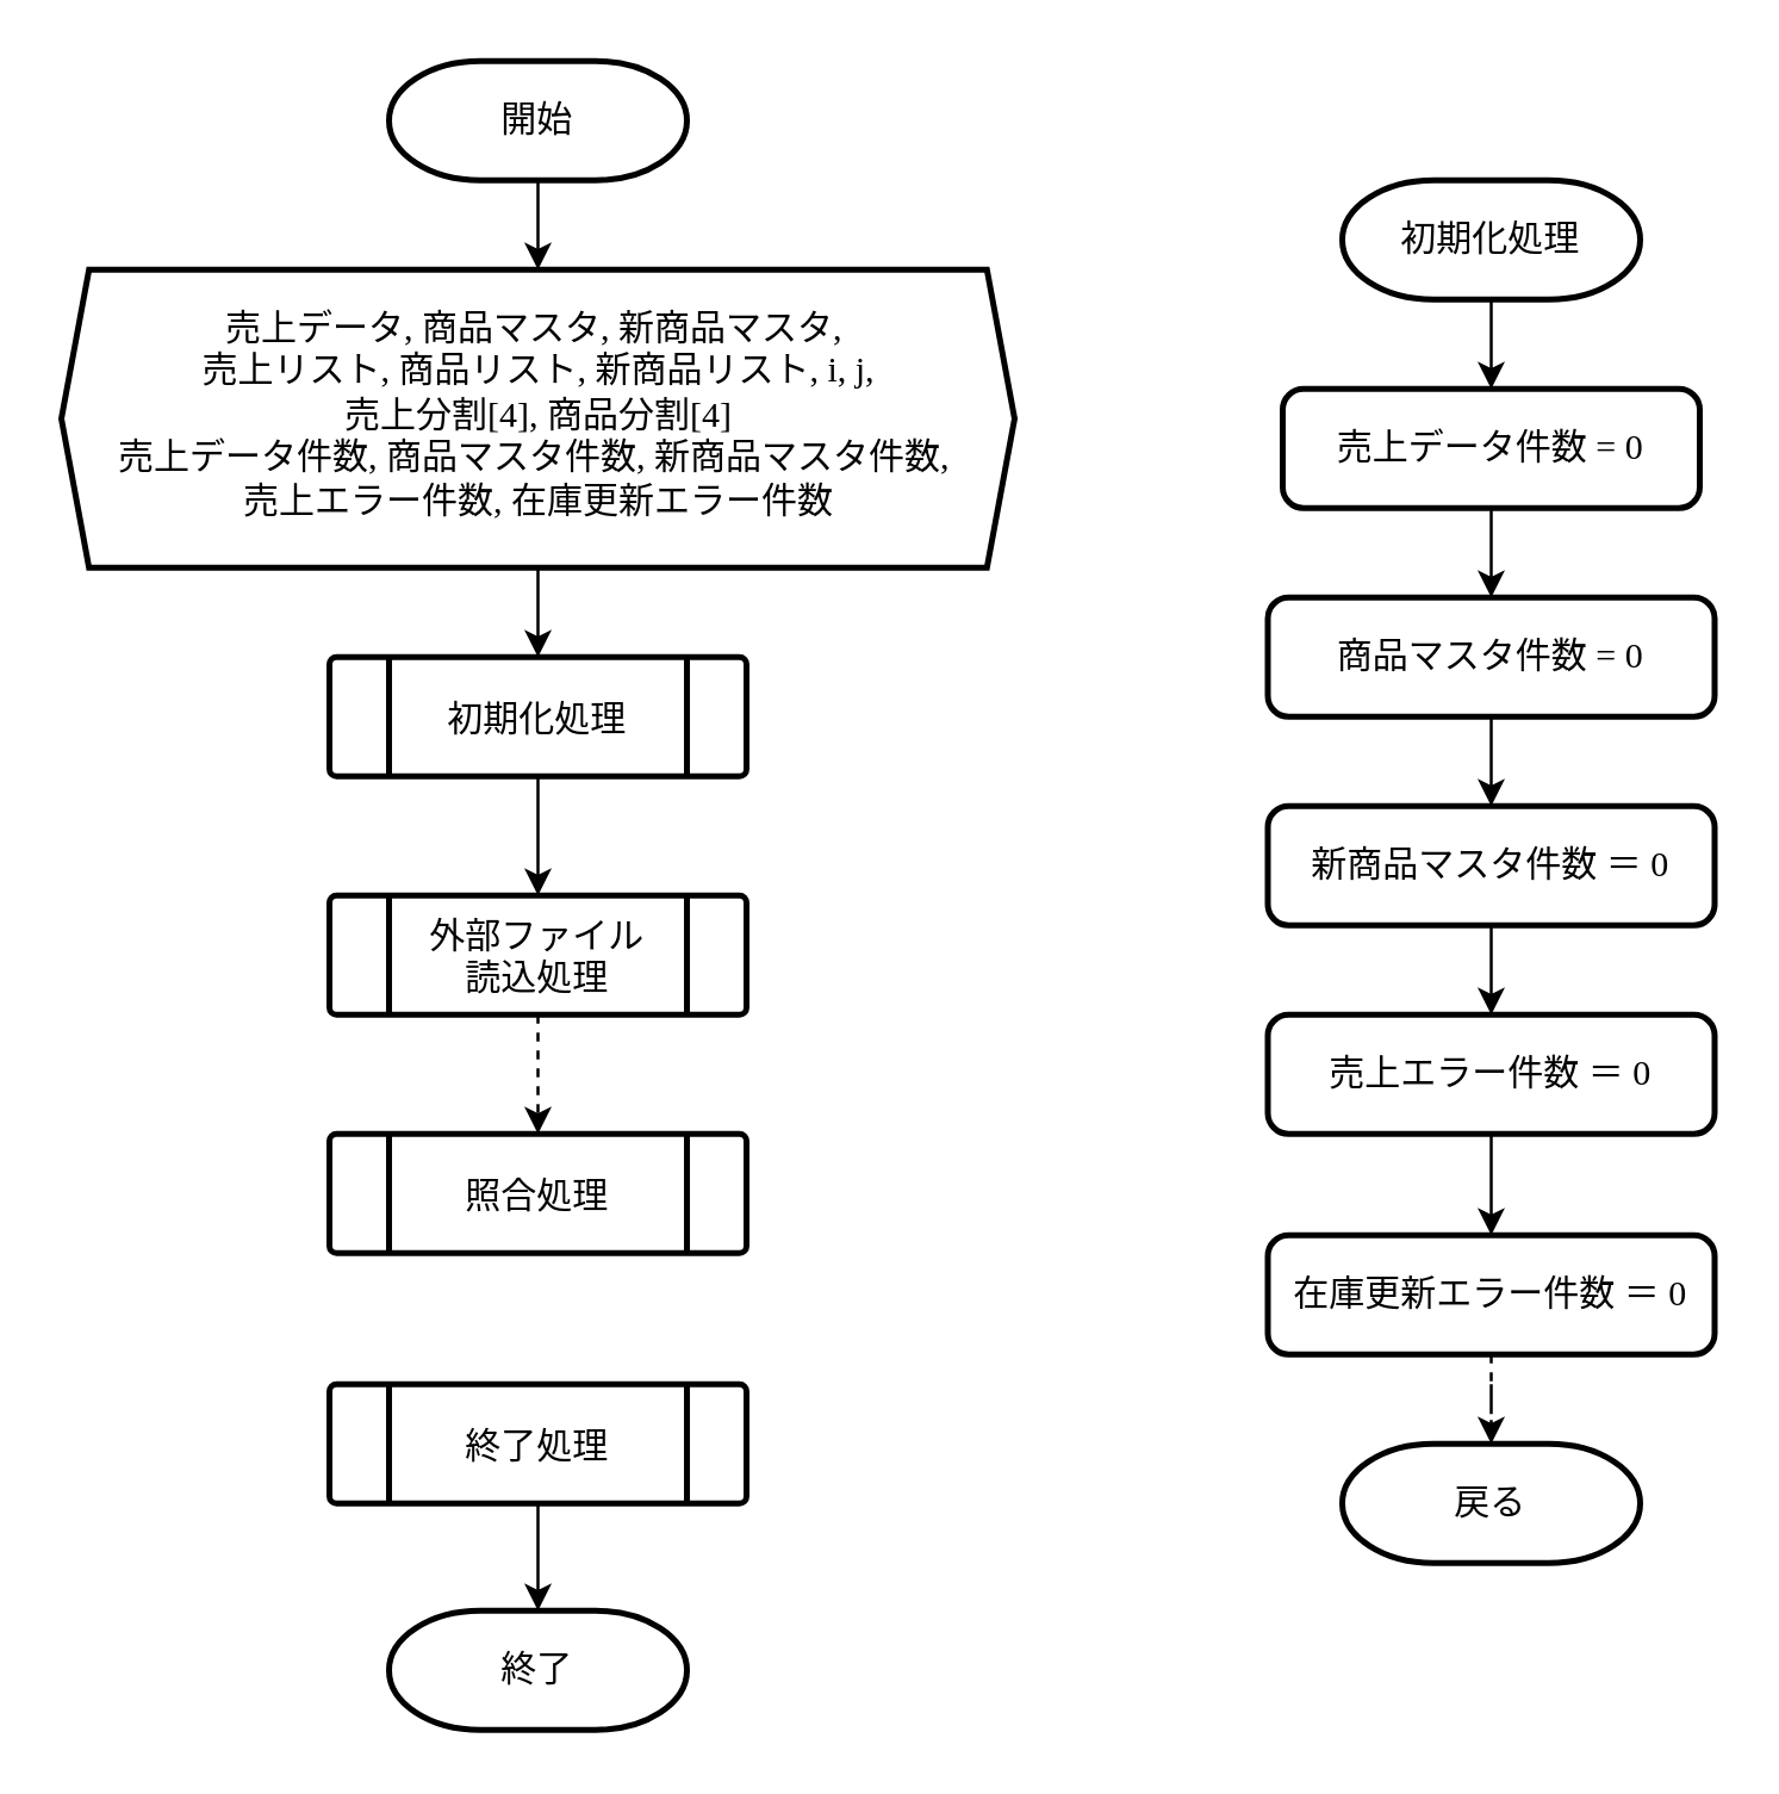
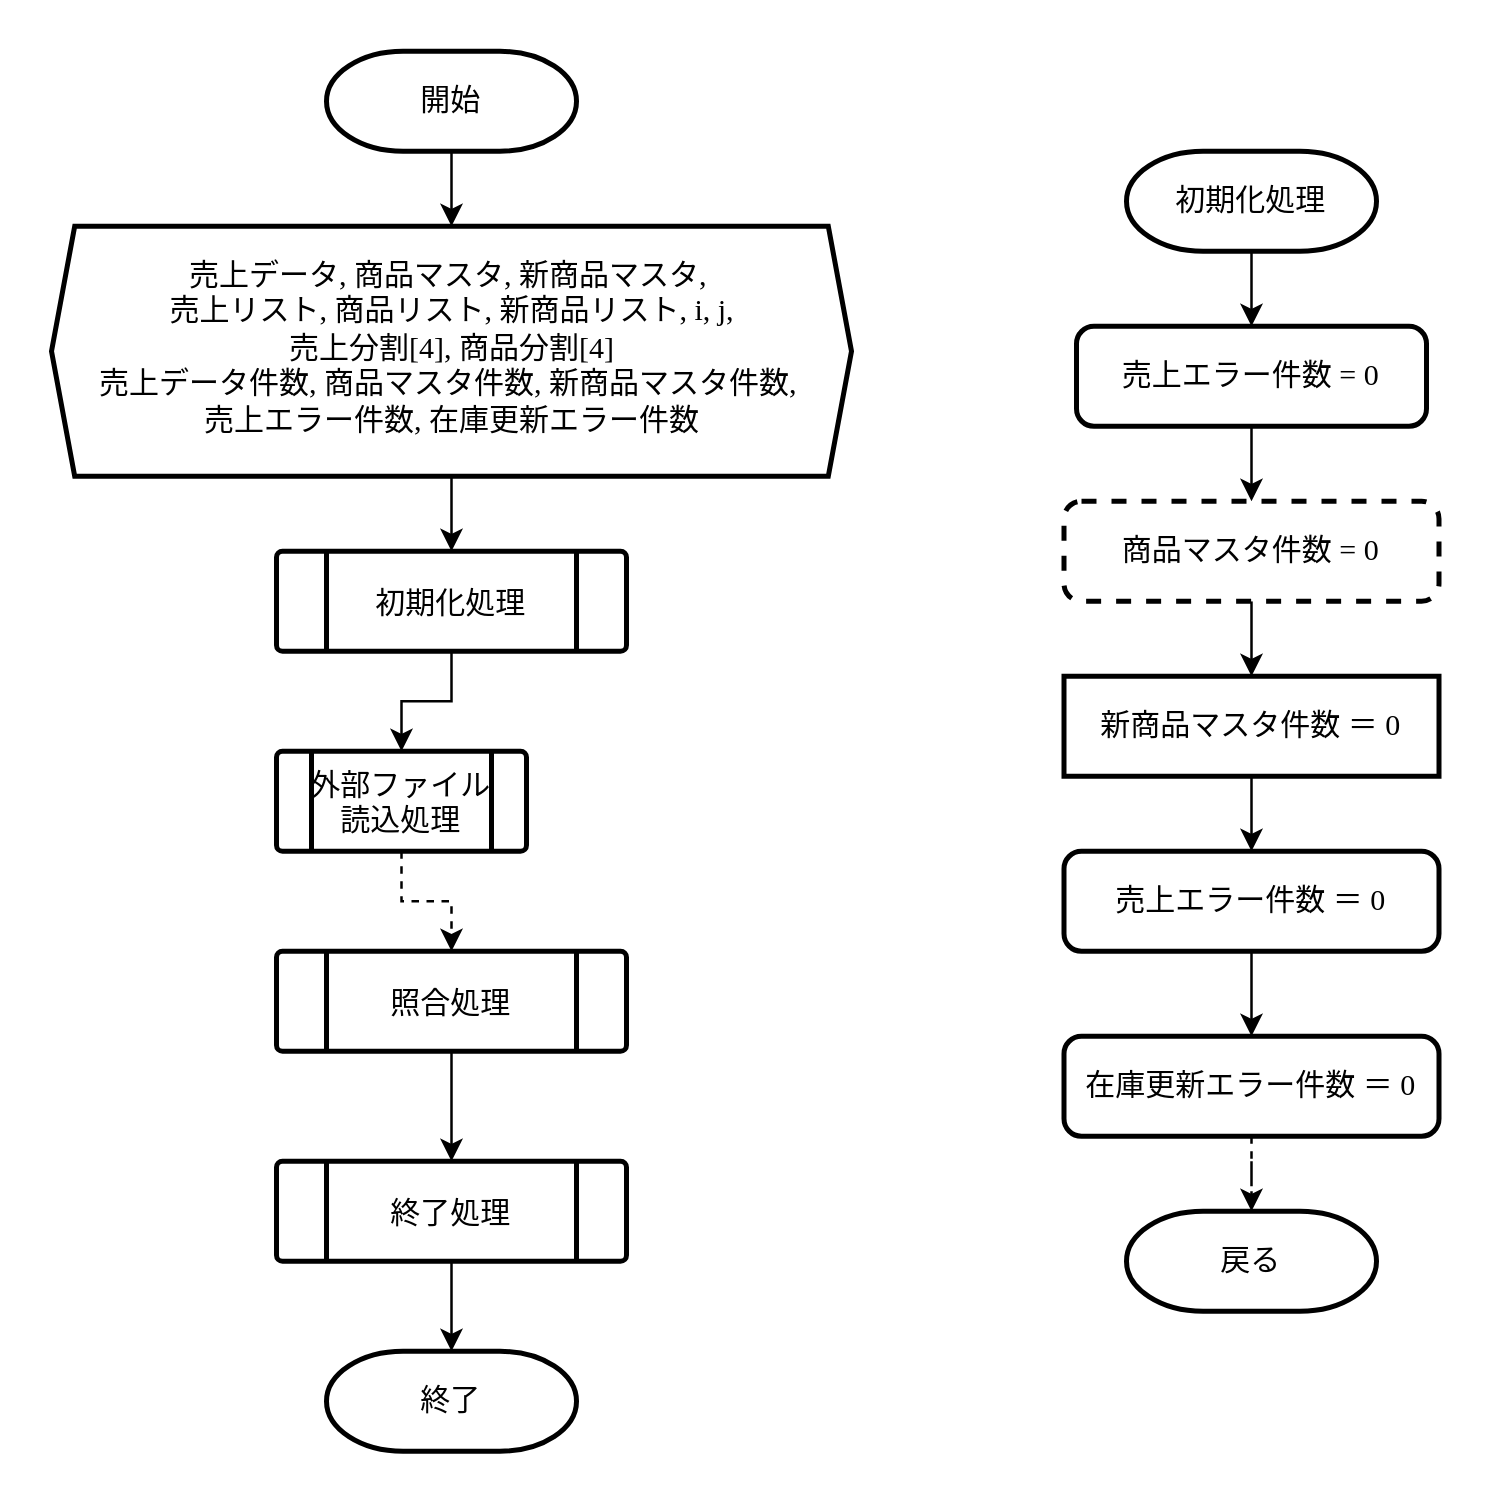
- <mxCell id="16" value="&lt;font face=&quot;Lucida Console&quot;&gt;売上データ件数 = 0&lt;/font&gt;" style="rounded=1;whiteSpace=wrap;html=1;absoluteArcSize=1;arcSize=14;strokeWidth=2;" parent="1" vertex="1"><mxGeometry x="430" y="130" width="140" height="40" as="geometry" /></mxCell>
+ <mxCell id="16" value="&lt;font face=&quot;Lucida Console&quot;&gt;売上エラー件数 = 0&lt;/font&gt;" style="rounded=1;whiteSpace=wrap;html=1;absoluteArcSize=1;arcSize=14;strokeWidth=2;" parent="1" vertex="1"><mxGeometry x="430" y="130" width="140" height="40" as="geometry" /></mxCell>
- <mxCell id="18" value="&lt;font face=&quot;Lucida Console&quot;&gt;商品マスタ件数 = 0&lt;/font&gt;" style="rounded=1;whiteSpace=wrap;html=1;absoluteArcSize=1;arcSize=14;strokeWidth=2;" parent="1" vertex="1"><mxGeometry x="425" y="200" width="150" height="40" as="geometry" /></mxCell>
+ <mxCell id="18" value="&lt;font face=&quot;Lucida Console&quot;&gt;商品マスタ件数 = 0&lt;/font&gt;" style="rounded=1;whiteSpace=wrap;html=1;absoluteArcSize=1;arcSize=14;strokeWidth=2;dashed=1;" parent="1" vertex="1"><mxGeometry x="425" y="200" width="150" height="40" as="geometry" /></mxCell>
- <mxCell id="20" value="&lt;font face=&quot;Lucida Console&quot;&gt;新商品マスタ件数 ＝ 0&lt;/font&gt;" style="rounded=1;whiteSpace=wrap;html=1;absoluteArcSize=1;arcSize=14;strokeWidth=2;" parent="1" vertex="1"><mxGeometry x="425" y="270" width="150" height="40" as="geometry" /></mxCell>
+ <mxCell id="20" value="&lt;font face=&quot;Lucida Console&quot;&gt;新商品マスタ件数 ＝ 0&lt;/font&gt;" style="whiteSpace=wrap;html=1;absoluteArcSize=1;arcSize=14;strokeWidth=2;rounded=0;" parent="1" vertex="1"><mxGeometry x="425" y="270" width="150" height="40" as="geometry" /></mxCell>
- <mxCell id="27" value="外部ファイル&lt;br&gt;読込処理" style="verticalLabelPosition=bottom;verticalAlign=top;html=1;shape=process;whiteSpace=wrap;rounded=1;size=0.14;arcSize=6;spacingTop=-40;strokeWidth=2;" parent="1" vertex="1"><mxGeometry x="110" y="300" width="140" height="40" as="geometry" /></mxCell>
+ <mxCell id="27" value="外部ファイル&lt;br&gt;読込処理" style="verticalLabelPosition=bottom;verticalAlign=top;html=1;shape=process;whiteSpace=wrap;rounded=1;size=0.14;arcSize=6;spacingTop=-40;strokeWidth=2;" parent="1" vertex="1"><mxGeometry x="110" y="300" width="100" height="40" as="geometry" /></mxCell>
+ <mxCell id="11" style="edgeStyle=orthogonalEdgeStyle;rounded=0;orthogonalLoop=1;jettySize=auto;html=1;entryX=0.5;entryY=0;entryDx=0;entryDy=0;" parent="1" source="12" target="10" edge="1"><mxGeometry relative="1" as="geometry" /></mxCell>
